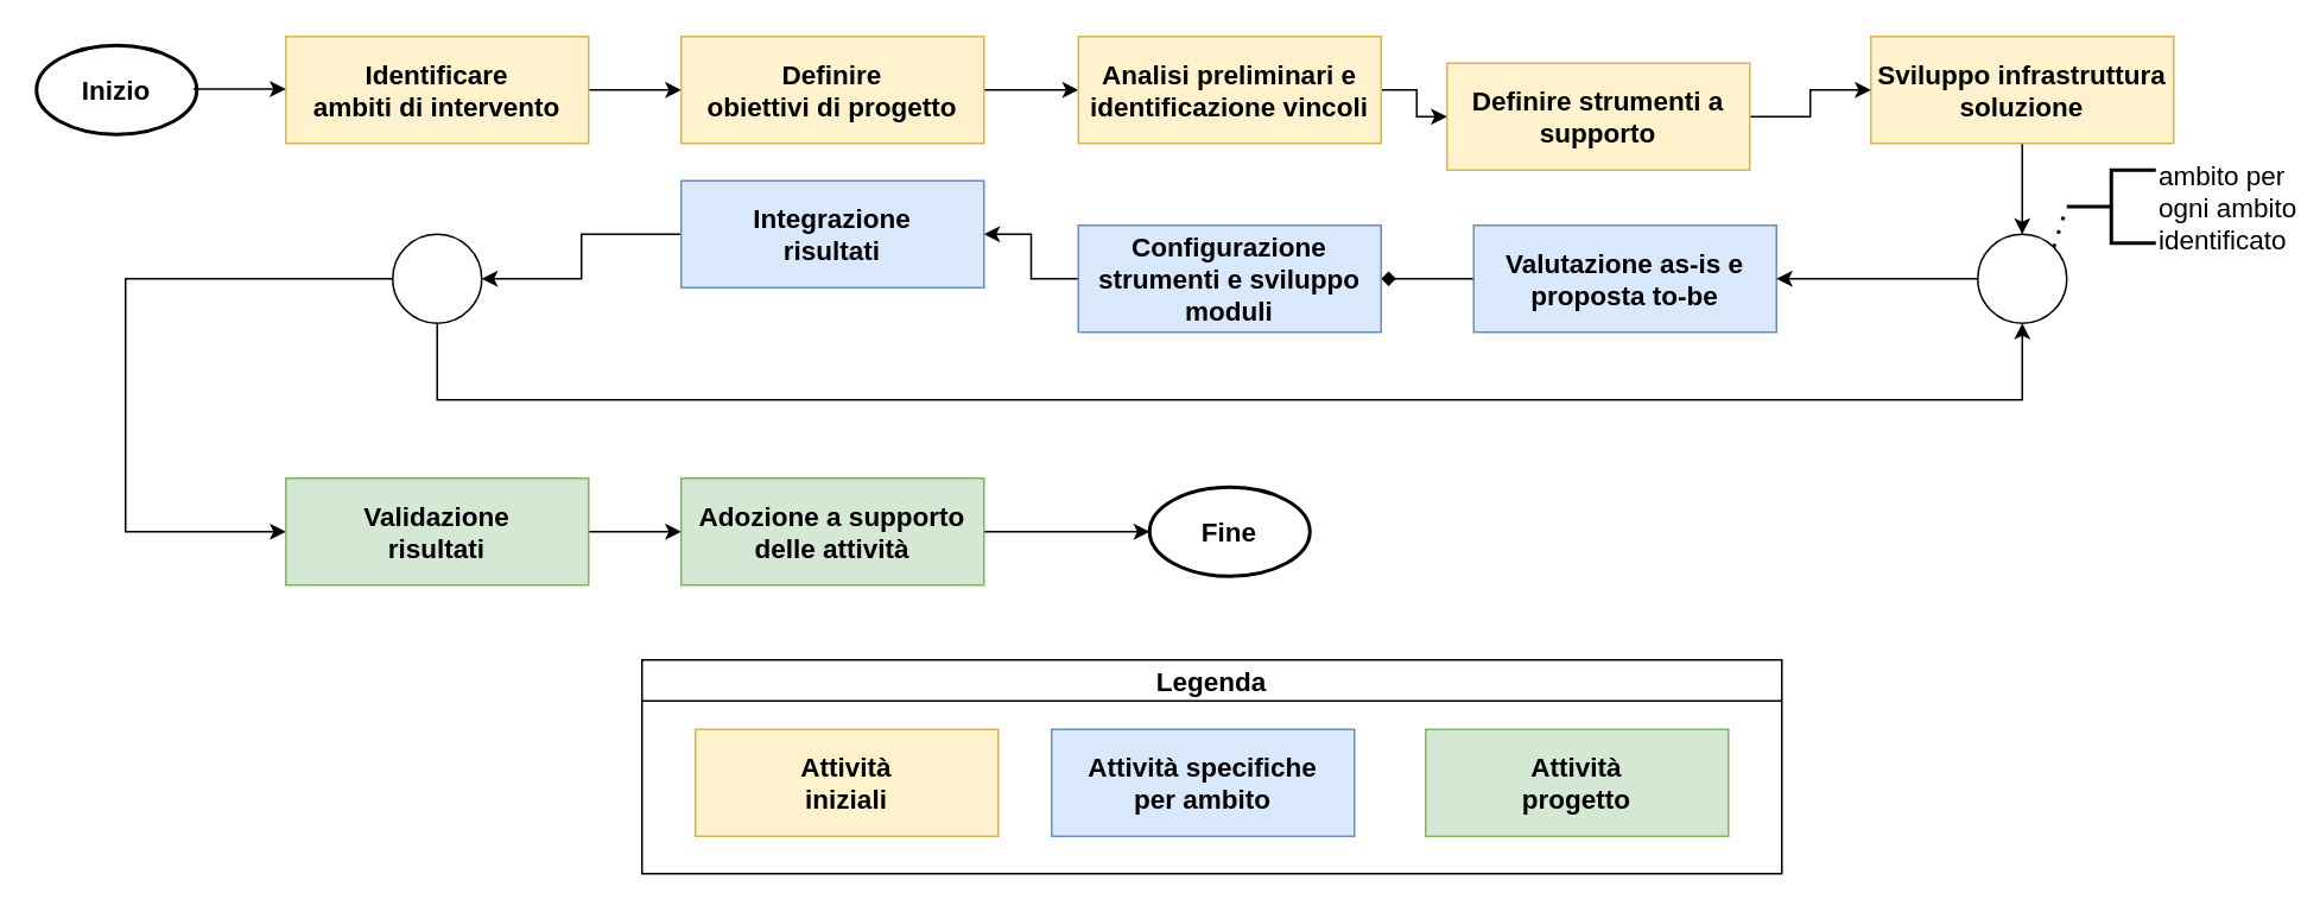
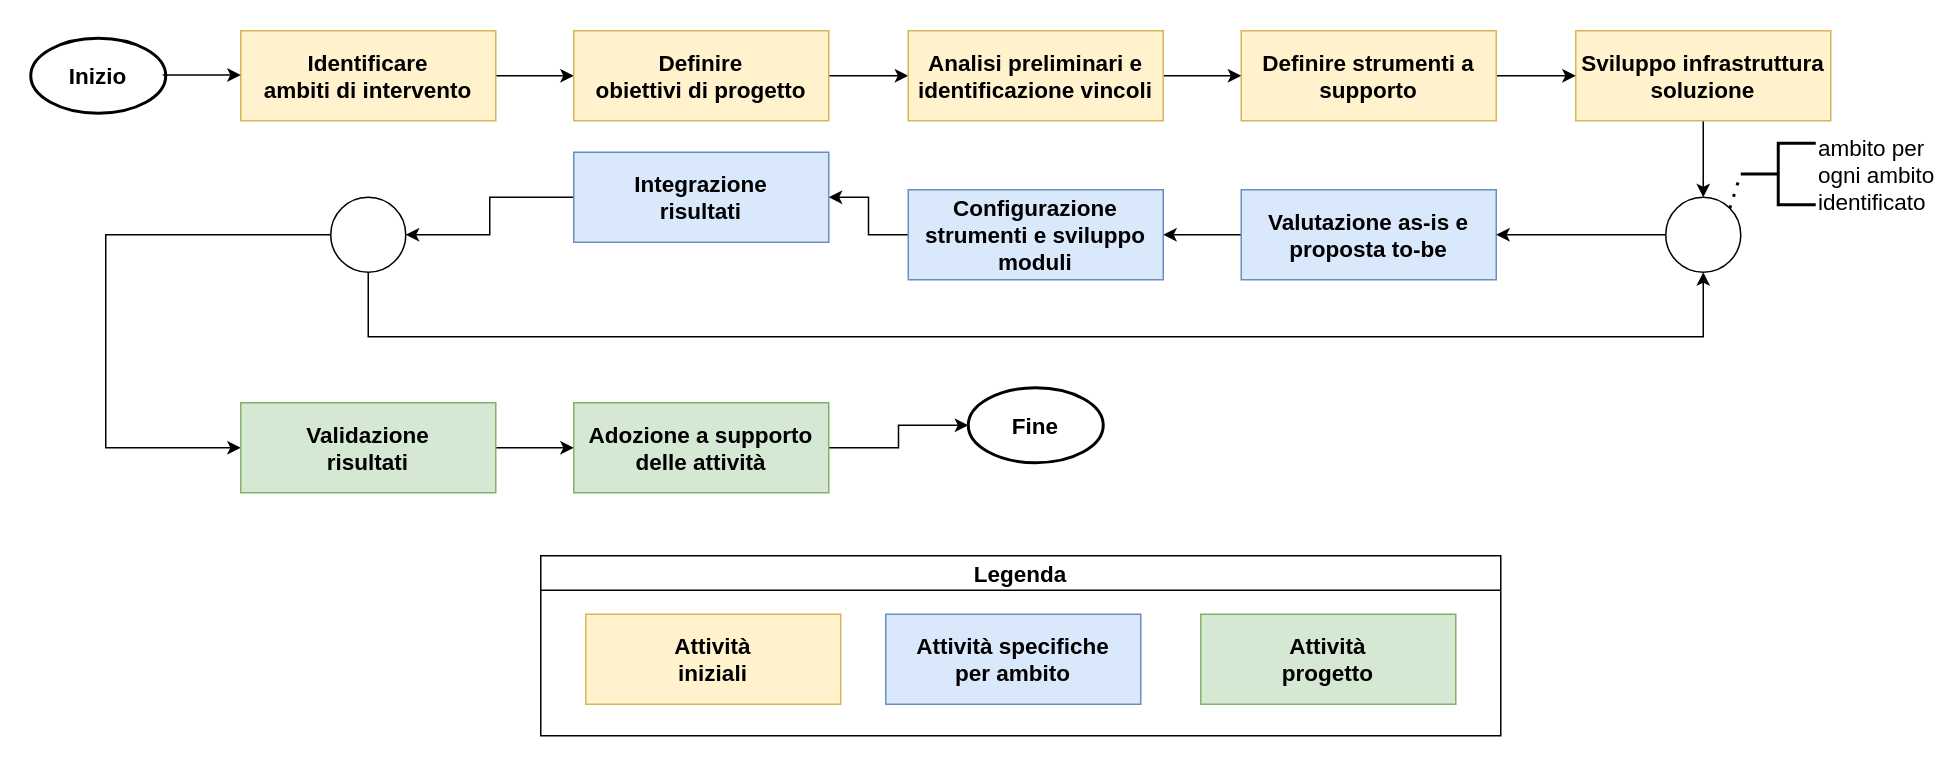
- <mxCell id="20" value="&lt;div style=&quot;font-size: 15px;&quot;&gt;Definire strumenti a supporto&lt;/div&gt;" style="rounded=0;whiteSpace=wrap;html=1;fontSize=15;fontStyle=1;fillColor=#fff2cc;strokeColor=#d6b656;" vertex="1" parent="1"><mxGeometry x="812" y="35" width="170" height="60" as="geometry" /></mxCell>
+ <mxCell id="20" value="&lt;div style=&quot;font-size: 15px;&quot;&gt;Definire strumenti a supporto&lt;/div&gt;" style="rounded=0;whiteSpace=wrap;html=1;fontSize=15;fontStyle=1;fillColor=#fff2cc;strokeColor=#d6b656;" vertex="1" parent="1"><mxGeometry x="827" y="20" width="170" height="60" as="geometry" /></mxCell>
- <mxCell id="6" style="edgeStyle=orthogonalEdgeStyle;rounded=0;orthogonalLoop=1;jettySize=auto;html=1;entryX=1;entryY=0.5;entryDx=0;entryDy=0;fontSize=15;fontStyle=1;endArrow=diamond;" edge="1" parent="1" source="7" target="13"><mxGeometry relative="1" as="geometry" /></mxCell>
+ <mxCell id="6" style="edgeStyle=orthogonalEdgeStyle;rounded=0;orthogonalLoop=1;jettySize=auto;html=1;entryX=1;entryY=0.5;entryDx=0;entryDy=0;fontSize=15;fontStyle=1" edge="1" parent="1" source="7" target="13"><mxGeometry relative="1" as="geometry" /></mxCell>
- <mxCell id="29" value="Fine" style="strokeWidth=2;html=1;shape=mxgraph.flowchart.start_1;whiteSpace=wrap;fillColor=default;strokeColor=default;fontSize=15;fontStyle=1;align=center;verticalAlign=middle;fontFamily=Helvetica;fontColor=default;" vertex="1" parent="1"><mxGeometry x="645" y="273" width="90" height="50" as="geometry" /></mxCell>
+ <mxCell id="29" value="Fine" style="strokeWidth=2;html=1;shape=mxgraph.flowchart.start_1;whiteSpace=wrap;fillColor=default;strokeColor=default;fontSize=15;fontStyle=1;align=center;verticalAlign=middle;fontFamily=Helvetica;fontColor=default;" vertex="1" parent="1"><mxGeometry x="645" y="258" width="90" height="50" as="geometry" /></mxCell>
